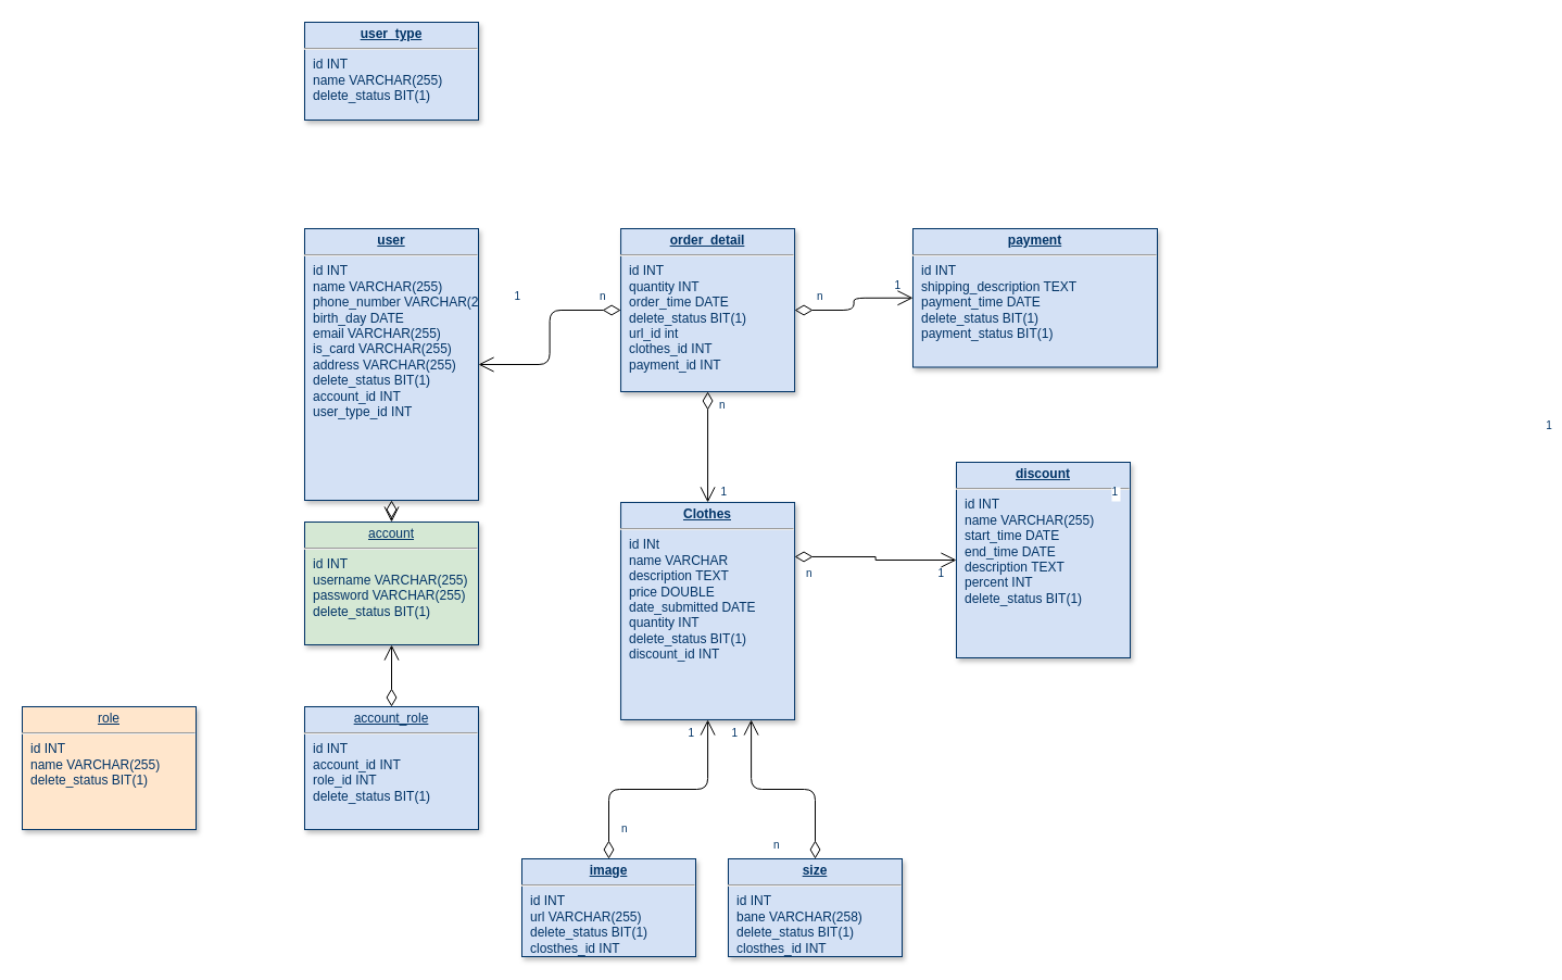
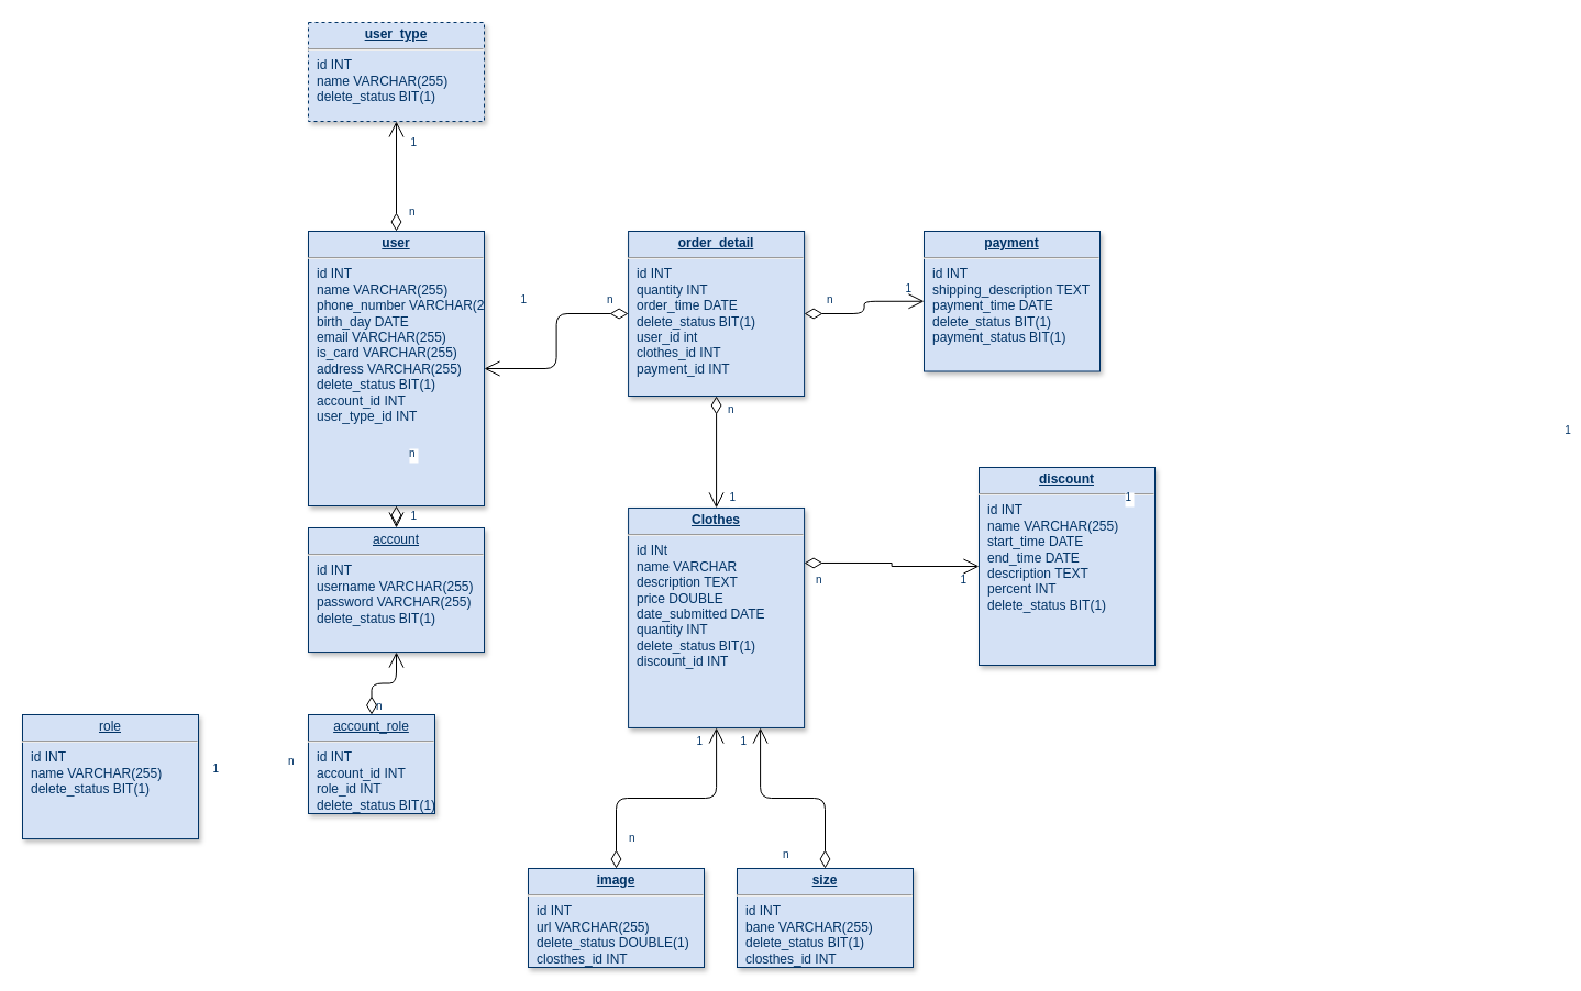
- <mxCell id="5" value="&lt;p style=&quot;margin: 0px; margin-top: 4px; text-align: center; text-decoration: underline;&quot;&gt;&lt;b&gt;user_type&lt;/b&gt;&lt;/p&gt;&lt;hr&gt;&lt;p style=&quot;margin: 0px; margin-left: 8px;&quot;&gt;id INT&lt;/p&gt;&lt;p style=&quot;margin: 0px; margin-left: 8px;&quot;&gt;name VARCHAR(255)&lt;/p&gt;&lt;p style=&quot;margin: 0px; margin-left: 8px;&quot;&gt;delete_status BIT(1)&lt;/p&gt;" style="verticalAlign=top;align=left;overflow=fill;fontSize=12;fontFamily=Helvetica;html=1;strokeColor=#003366;shadow=1;fillColor=#D4E1F5;fontColor=#003366" parent="1" vertex="1"><mxGeometry x="280" y="20" width="160" height="90" as="geometry" /></mxCell>
+ <mxCell id="5" value="&lt;p style=&quot;margin: 0px; margin-top: 4px; text-align: center; text-decoration: underline;&quot;&gt;&lt;b&gt;user_type&lt;/b&gt;&lt;/p&gt;&lt;hr&gt;&lt;p style=&quot;margin: 0px; margin-left: 8px;&quot;&gt;id INT&lt;/p&gt;&lt;p style=&quot;margin: 0px; margin-left: 8px;&quot;&gt;name VARCHAR(255)&lt;/p&gt;&lt;p style=&quot;margin: 0px; margin-left: 8px;&quot;&gt;delete_status BIT(1)&lt;/p&gt;" style="verticalAlign=top;align=left;overflow=fill;fontSize=12;fontFamily=Helvetica;html=1;strokeColor=#003366;shadow=1;fillColor=#D4E1F5;fontColor=#003366;dashed=1;" parent="1" vertex="1"><mxGeometry x="280" y="20" width="160" height="90" as="geometry" /></mxCell>
+ <mxCell id="23" value="" style="endArrow=open;endSize=12;startArrow=diamondThin;startSize=14;startFill=0;edgeStyle=orthogonalEdgeStyle" parent="1" source="2" target="5" edge="1"><mxGeometry x="519.36" y="200" as="geometry"><mxPoint x="499.36" y="130" as="sourcePoint" /><mxPoint x="659.36" y="130" as="targetPoint" /></mxGeometry></mxCell>
+ <mxCell id="24" value="n" style="resizable=0;align=left;verticalAlign=top;labelBackgroundColor=#ffffff;fontSize=10;strokeColor=#003366;shadow=1;fillColor=#D4E1F5;fontColor=#003366" parent="23" connectable="0" vertex="1"><mxGeometry x="-1" relative="1" as="geometry"><mxPoint x="10" y="-30" as="offset" /></mxGeometry></mxCell>
+ <mxCell id="25" value="1" style="resizable=0;align=right;verticalAlign=top;labelBackgroundColor=#ffffff;fontSize=10;strokeColor=#003366;shadow=1;fillColor=#D4E1F5;fontColor=#003366" parent="23" connectable="0" vertex="1"><mxGeometry x="1" relative="1" as="geometry"><mxPoint x="20" y="7" as="offset" /></mxGeometry></mxCell>
+ <mxCell id="26" value="n" style="resizable=0;align=left;verticalAlign=top;labelBackgroundColor=#ffffff;fontSize=10;strokeColor=#003366;shadow=1;fillColor=#D4E1F5;fontColor=#003366" parent="23" connectable="0" vertex="1"><mxGeometry x="-1" relative="1" as="geometry"><mxPoint x="10" y="190" as="offset" /></mxGeometry></mxCell>
+ <mxCell id="27" value="1" style="resizable=0;align=right;verticalAlign=top;labelBackgroundColor=#ffffff;fontSize=10;strokeColor=#003366;shadow=1;fillColor=#D4E1F5;fontColor=#003366" parent="23" connectable="0" vertex="1"><mxGeometry x="1" relative="1" as="geometry"><mxPoint x="20" y="347" as="offset" /></mxGeometry></mxCell>
+ <mxCell id="28" value="1" style="resizable=0;align=right;verticalAlign=top;labelBackgroundColor=#ffffff;fontSize=10;strokeColor=#003366;shadow=1;fillColor=#D4E1F5;fontColor=#003366" parent="23" connectable="0" vertex="1"><mxGeometry x="1" relative="1" as="geometry"><mxPoint x="-160" y="577" as="offset" /></mxGeometry></mxCell>
+ <mxCell id="29" value="n" style="resizable=0;align=left;verticalAlign=top;labelBackgroundColor=#ffffff;fontSize=10;strokeColor=#003366;shadow=1;fillColor=#D4E1F5;fontColor=#003366" parent="23" connectable="0" vertex="1"><mxGeometry x="-1" relative="1" as="geometry"><mxPoint x="-20" y="420" as="offset" /></mxGeometry></mxCell>
+ <mxCell id="30" value="n" style="resizable=0;align=left;verticalAlign=top;labelBackgroundColor=#ffffff;fontSize=10;strokeColor=#003366;shadow=1;fillColor=#D4E1F5;fontColor=#003366" parent="23" connectable="0" vertex="1"><mxGeometry x="-1" relative="1" as="geometry"><mxPoint x="-100" y="470" as="offset" /></mxGeometry></mxCell>
- <mxCell id="4" value="&lt;p style=&quot;margin: 0px; margin-top: 4px; text-align: center; text-decoration: underline;&quot;&gt;&lt;b&gt;order_detail&lt;/b&gt;&lt;/p&gt;&lt;hr&gt;&lt;p style=&quot;margin: 0px; margin-left: 8px;&quot;&gt;id INT&lt;/p&gt;&lt;p style=&quot;margin: 0px; margin-left: 8px;&quot;&gt;quantity INT&lt;/p&gt;&lt;p style=&quot;margin: 0px; margin-left: 8px;&quot;&gt;order_time DATE&lt;/p&gt;&lt;p style=&quot;margin: 0px; margin-left: 8px;&quot;&gt;delete_status BIT(1)&lt;/p&gt;&lt;p style=&quot;margin: 0px; margin-left: 8px;&quot;&gt;url_id int&lt;/p&gt;&lt;p style=&quot;margin: 0px; margin-left: 8px;&quot;&gt;clothes_id INT&lt;/p&gt;&lt;p style=&quot;margin: 0px; margin-left: 8px;&quot;&gt;payment_id INT&lt;/p&gt;" style="verticalAlign=top;align=left;overflow=fill;fontSize=12;fontFamily=Helvetica;html=1;strokeColor=#003366;shadow=1;fillColor=#D4E1F5;fontColor=#003366" parent="1" vertex="1"><mxGeometry x="571.08" y="210" width="160" height="150" as="geometry" /></mxCell>
+ <mxCell id="4" value="&lt;p style=&quot;margin: 0px; margin-top: 4px; text-align: center; text-decoration: underline;&quot;&gt;&lt;b&gt;order_detail&lt;/b&gt;&lt;/p&gt;&lt;hr&gt;&lt;p style=&quot;margin: 0px; margin-left: 8px;&quot;&gt;id INT&lt;/p&gt;&lt;p style=&quot;margin: 0px; margin-left: 8px;&quot;&gt;quantity INT&lt;/p&gt;&lt;p style=&quot;margin: 0px; margin-left: 8px;&quot;&gt;order_time DATE&lt;/p&gt;&lt;p style=&quot;margin: 0px; margin-left: 8px;&quot;&gt;delete_status BIT(1)&lt;/p&gt;&lt;p style=&quot;margin: 0px; margin-left: 8px;&quot;&gt;user_id int&lt;/p&gt;&lt;p style=&quot;margin: 0px; margin-left: 8px;&quot;&gt;clothes_id INT&lt;/p&gt;&lt;p style=&quot;margin: 0px; margin-left: 8px;&quot;&gt;payment_id INT&lt;/p&gt;" style="verticalAlign=top;align=left;overflow=fill;fontSize=12;fontFamily=Helvetica;html=1;strokeColor=#003366;shadow=1;fillColor=#D4E1F5;fontColor=#003366" parent="1" vertex="1"><mxGeometry x="571.08" y="210" width="160" height="150" as="geometry" /></mxCell>
- <mxCell id="35" value="&lt;p style=&quot;margin: 0px; margin-top: 4px; text-align: center; text-decoration: underline;&quot;&gt;&lt;b&gt;payment&lt;/b&gt;&lt;/p&gt;&lt;hr&gt;&lt;p style=&quot;margin: 0px; margin-left: 8px;&quot;&gt;id INT&lt;/p&gt;&lt;p style=&quot;margin: 0px; margin-left: 8px;&quot;&gt;shipping_description TEXT&lt;/p&gt;&lt;p style=&quot;margin: 0px; margin-left: 8px;&quot;&gt;payment_time DATE&lt;/p&gt;&lt;p style=&quot;margin: 0px; margin-left: 8px;&quot;&gt;delete_status BIT(1)&lt;/p&gt;&lt;p style=&quot;margin: 0px; margin-left: 8px;&quot;&gt;payment_status BIT(1)&lt;/p&gt;" style="verticalAlign=top;align=left;overflow=fill;fontSize=12;fontFamily=Helvetica;html=1;strokeColor=#003366;shadow=1;fillColor=#D4E1F5;fontColor=#003366" parent="1" vertex="1"><mxGeometry x="840" y="210" width="225" height="127.5" as="geometry" /></mxCell>
+ <mxCell id="35" value="&lt;p style=&quot;margin: 0px; margin-top: 4px; text-align: center; text-decoration: underline;&quot;&gt;&lt;b&gt;payment&lt;/b&gt;&lt;/p&gt;&lt;hr&gt;&lt;p style=&quot;margin: 0px; margin-left: 8px;&quot;&gt;id INT&lt;/p&gt;&lt;p style=&quot;margin: 0px; margin-left: 8px;&quot;&gt;shipping_description TEXT&lt;/p&gt;&lt;p style=&quot;margin: 0px; margin-left: 8px;&quot;&gt;payment_time DATE&lt;/p&gt;&lt;p style=&quot;margin: 0px; margin-left: 8px;&quot;&gt;delete_status BIT(1)&lt;/p&gt;&lt;p style=&quot;margin: 0px; margin-left: 8px;&quot;&gt;payment_status BIT(1)&lt;/p&gt;" style="verticalAlign=top;align=left;overflow=fill;fontSize=12;fontFamily=Helvetica;html=1;strokeColor=#003366;shadow=1;fillColor=#D4E1F5;fontColor=#003366" parent="1" vertex="1"><mxGeometry x="840" y="210" width="160" height="127.5" as="geometry" /></mxCell>
- <mxCell id="3" value="&lt;p style=&quot;margin: 0px; margin-top: 4px; text-align: center; text-decoration: underline;&quot;&gt;&lt;b&gt;discount&lt;/b&gt;&lt;/p&gt;&lt;hr&gt;&lt;p style=&quot;margin: 0px; margin-left: 8px;&quot;&gt;id INT&lt;/p&gt;&lt;p style=&quot;margin: 0px; margin-left: 8px;&quot;&gt;name VARCHAR(255)&lt;/p&gt;&lt;p style=&quot;margin: 0px; margin-left: 8px;&quot;&gt;start_time DATE&lt;/p&gt;&lt;p style=&quot;margin: 0px; margin-left: 8px;&quot;&gt;end_time DATE&lt;/p&gt;&lt;p style=&quot;margin: 0px; margin-left: 8px;&quot;&gt;description TEXT&lt;/p&gt;&lt;p style=&quot;margin: 0px; margin-left: 8px;&quot;&gt;percent INT&lt;/p&gt;&lt;p style=&quot;margin: 0px; margin-left: 8px;&quot;&gt;delete_status BIT(1)&lt;/p&gt;" style="verticalAlign=top;align=left;overflow=fill;fontSize=12;fontFamily=Helvetica;html=1;strokeColor=#003366;shadow=1;fillColor=#D4E1F5;fontColor=#003366" parent="1" vertex="1"><mxGeometry x="880" y="425" width="160.0" height="180" as="geometry" /></mxCell>
+ <mxCell id="3" value="&lt;p style=&quot;margin: 0px; margin-top: 4px; text-align: center; text-decoration: underline;&quot;&gt;&lt;b&gt;discount&lt;/b&gt;&lt;/p&gt;&lt;hr&gt;&lt;p style=&quot;margin: 0px; margin-left: 8px;&quot;&gt;id INT&lt;/p&gt;&lt;p style=&quot;margin: 0px; margin-left: 8px;&quot;&gt;name VARCHAR(255)&lt;/p&gt;&lt;p style=&quot;margin: 0px; margin-left: 8px;&quot;&gt;start_time DATE&lt;/p&gt;&lt;p style=&quot;margin: 0px; margin-left: 8px;&quot;&gt;end_time DATE&lt;/p&gt;&lt;p style=&quot;margin: 0px; margin-left: 8px;&quot;&gt;description TEXT&lt;/p&gt;&lt;p style=&quot;margin: 0px; margin-left: 8px;&quot;&gt;percent INT&lt;/p&gt;&lt;p style=&quot;margin: 0px; margin-left: 8px;&quot;&gt;delete_status BIT(1)&lt;/p&gt;" style="verticalAlign=top;align=left;overflow=fill;fontSize=12;fontFamily=Helvetica;html=1;strokeColor=#003366;shadow=1;fillColor=#D4E1F5;fontColor=#003366" parent="1" vertex="1"><mxGeometry x="890" y="425" width="160.0" height="180" as="geometry" /></mxCell>
- <mxCell id="38" value="&lt;p style=&quot;margin: 0px; margin-top: 4px; text-align: center; text-decoration: underline;&quot;&gt;account&lt;/p&gt;&lt;hr&gt;&lt;p style=&quot;margin: 0px; margin-left: 8px;&quot;&gt;id INT&lt;/p&gt;&lt;p style=&quot;margin: 0px; margin-left: 8px;&quot;&gt;username VARCHAR(255)&lt;/p&gt;&lt;p style=&quot;margin: 0px; margin-left: 8px;&quot;&gt;password VARCHAR(255)&lt;/p&gt;&lt;p style=&quot;margin: 0px; margin-left: 8px;&quot;&gt;delete_status BIT(1)&lt;/p&gt;" style="verticalAlign=top;align=left;overflow=fill;fontSize=12;fontFamily=Helvetica;html=1;strokeColor=#003366;shadow=1;fillColor=#d5e8d4;fontColor=#003366;" parent="1" vertex="1"><mxGeometry x="280" y="480" width="160" height="113.04" as="geometry" /></mxCell>
+ <mxCell id="38" value="&lt;p style=&quot;margin: 0px; margin-top: 4px; text-align: center; text-decoration: underline;&quot;&gt;account&lt;/p&gt;&lt;hr&gt;&lt;p style=&quot;margin: 0px; margin-left: 8px;&quot;&gt;id INT&lt;/p&gt;&lt;p style=&quot;margin: 0px; margin-left: 8px;&quot;&gt;username VARCHAR(255)&lt;/p&gt;&lt;p style=&quot;margin: 0px; margin-left: 8px;&quot;&gt;password VARCHAR(255)&lt;/p&gt;&lt;p style=&quot;margin: 0px; margin-left: 8px;&quot;&gt;delete_status BIT(1)&lt;/p&gt;" style="verticalAlign=top;align=left;overflow=fill;fontSize=12;fontFamily=Helvetica;html=1;strokeColor=#003366;shadow=1;fillColor=#D4E1F5;fontColor=#003366" parent="1" vertex="1"><mxGeometry x="280" y="480" width="160" height="113.04" as="geometry" /></mxCell>
- <mxCell id="41" value="&lt;p style=&quot;margin: 0px; margin-top: 4px; text-align: center; text-decoration: underline;&quot;&gt;role&lt;/p&gt;&lt;hr&gt;&lt;p style=&quot;margin: 0px; margin-left: 8px;&quot;&gt;id INT&lt;/p&gt;&lt;p style=&quot;margin: 0px; margin-left: 8px;&quot;&gt;name VARCHAR(255)&lt;/p&gt;&lt;p style=&quot;margin: 0px; margin-left: 8px;&quot;&gt;delete_status BIT(1)&lt;/p&gt;" style="verticalAlign=top;align=left;overflow=fill;fontSize=12;fontFamily=Helvetica;html=1;strokeColor=#003366;shadow=1;fillColor=#ffe6cc;fontColor=#003366;" parent="1" vertex="1"><mxGeometry x="20" y="650" width="160" height="113.04" as="geometry" /></mxCell>
+ <mxCell id="41" value="&lt;p style=&quot;margin: 0px; margin-top: 4px; text-align: center; text-decoration: underline;&quot;&gt;role&lt;/p&gt;&lt;hr&gt;&lt;p style=&quot;margin: 0px; margin-left: 8px;&quot;&gt;id INT&lt;/p&gt;&lt;p style=&quot;margin: 0px; margin-left: 8px;&quot;&gt;name VARCHAR(255)&lt;/p&gt;&lt;p style=&quot;margin: 0px; margin-left: 8px;&quot;&gt;delete_status BIT(1)&lt;/p&gt;" style="verticalAlign=top;align=left;overflow=fill;fontSize=12;fontFamily=Helvetica;html=1;strokeColor=#003366;shadow=1;fillColor=#D4E1F5;fontColor=#003366" parent="1" vertex="1"><mxGeometry x="20" y="650" width="160" height="113.04" as="geometry" /></mxCell>
- <mxCell id="40" value="&lt;p style=&quot;margin: 0px; margin-top: 4px; text-align: center; text-decoration: underline;&quot;&gt;account_role&lt;/p&gt;&lt;hr&gt;&lt;p style=&quot;margin: 0px; margin-left: 8px;&quot;&gt;id INT&lt;/p&gt;&lt;p style=&quot;margin: 0px; margin-left: 8px;&quot;&gt;account_id INT&lt;/p&gt;&lt;p style=&quot;margin: 0px; margin-left: 8px;&quot;&gt;role_id INT&lt;/p&gt;&lt;p style=&quot;margin: 0px; margin-left: 8px;&quot;&gt;delete_status BIT(1)&lt;/p&gt;" style="verticalAlign=top;align=left;overflow=fill;fontSize=12;fontFamily=Helvetica;html=1;strokeColor=#003366;shadow=1;fillColor=#D4E1F5;fontColor=#003366" parent="1" vertex="1"><mxGeometry x="280" y="650" width="160" height="113.04" as="geometry" /></mxCell>
+ <mxCell id="40" value="&lt;p style=&quot;margin: 0px; margin-top: 4px; text-align: center; text-decoration: underline;&quot;&gt;account_role&lt;/p&gt;&lt;hr&gt;&lt;p style=&quot;margin: 0px; margin-left: 8px;&quot;&gt;id INT&lt;/p&gt;&lt;p style=&quot;margin: 0px; margin-left: 8px;&quot;&gt;account_id INT&lt;/p&gt;&lt;p style=&quot;margin: 0px; margin-left: 8px;&quot;&gt;role_id INT&lt;/p&gt;&lt;p style=&quot;margin: 0px; margin-left: 8px;&quot;&gt;delete_status BIT(1)&lt;/p&gt;" style="verticalAlign=top;align=left;overflow=fill;fontSize=12;fontFamily=Helvetica;html=1;strokeColor=#003366;shadow=1;fillColor=#D4E1F5;fontColor=#003366" parent="1" vertex="1"><mxGeometry x="280" y="650" width="115" height="90" as="geometry" /></mxCell>
- <mxCell id="31" value="&lt;p style=&quot;margin: 0px; margin-top: 4px; text-align: center; text-decoration: underline;&quot;&gt;&lt;b&gt;image&lt;/b&gt;&lt;/p&gt;&lt;hr&gt;&lt;p style=&quot;margin: 0px; margin-left: 8px;&quot;&gt;id INT&lt;/p&gt;&lt;p style=&quot;margin: 0px; margin-left: 8px;&quot;&gt;url VARCHAR(255)&lt;/p&gt;&lt;p style=&quot;margin: 0px; margin-left: 8px;&quot;&gt;delete_status BIT(1)&lt;/p&gt;&lt;p style=&quot;margin: 0px; margin-left: 8px;&quot;&gt;closthes_id INT&lt;/p&gt;" style="verticalAlign=top;align=left;overflow=fill;fontSize=12;fontFamily=Helvetica;html=1;strokeColor=#003366;shadow=1;fillColor=#D4E1F5;fontColor=#003366" parent="1" vertex="1"><mxGeometry x="480" y="790" width="160" height="90" as="geometry" /></mxCell>
+ <mxCell id="31" value="&lt;p style=&quot;margin: 0px; margin-top: 4px; text-align: center; text-decoration: underline;&quot;&gt;&lt;b&gt;image&lt;/b&gt;&lt;/p&gt;&lt;hr&gt;&lt;p style=&quot;margin: 0px; margin-left: 8px;&quot;&gt;id INT&lt;/p&gt;&lt;p style=&quot;margin: 0px; margin-left: 8px;&quot;&gt;url VARCHAR(255)&lt;/p&gt;&lt;p style=&quot;margin: 0px; margin-left: 8px;&quot;&gt;delete_status DOUBLE(1)&lt;/p&gt;&lt;p style=&quot;margin: 0px; margin-left: 8px;&quot;&gt;closthes_id INT&lt;/p&gt;" style="verticalAlign=top;align=left;overflow=fill;fontSize=12;fontFamily=Helvetica;html=1;strokeColor=#003366;shadow=1;fillColor=#D4E1F5;fontColor=#003366" parent="1" vertex="1"><mxGeometry x="480" y="790" width="160" height="90" as="geometry" /></mxCell>
- <mxCell id="7" value="&lt;p style=&quot;margin: 0px; margin-top: 4px; text-align: center; text-decoration: underline;&quot;&gt;&lt;b&gt;size&lt;/b&gt;&lt;/p&gt;&lt;hr&gt;&lt;p style=&quot;margin: 0px; margin-left: 8px;&quot;&gt;id INT&lt;/p&gt;&lt;p style=&quot;margin: 0px; margin-left: 8px;&quot;&gt;bane VARCHAR(258)&lt;/p&gt;&lt;p style=&quot;margin: 0px; margin-left: 8px;&quot;&gt;delete_status BIT(1)&lt;/p&gt;&lt;p style=&quot;margin: 0px; margin-left: 8px;&quot;&gt;closthes_id INT&lt;/p&gt;" style="verticalAlign=top;align=left;overflow=fill;fontSize=12;fontFamily=Helvetica;html=1;strokeColor=#003366;shadow=1;fillColor=#D4E1F5;fontColor=#003366" parent="1" vertex="1"><mxGeometry x="670" y="790" width="160" height="90" as="geometry" /></mxCell>
+ <mxCell id="7" value="&lt;p style=&quot;margin: 0px; margin-top: 4px; text-align: center; text-decoration: underline;&quot;&gt;&lt;b&gt;size&lt;/b&gt;&lt;/p&gt;&lt;hr&gt;&lt;p style=&quot;margin: 0px; margin-left: 8px;&quot;&gt;id INT&lt;/p&gt;&lt;p style=&quot;margin: 0px; margin-left: 8px;&quot;&gt;bane VARCHAR(255)&lt;/p&gt;&lt;p style=&quot;margin: 0px; margin-left: 8px;&quot;&gt;delete_status BIT(1)&lt;/p&gt;&lt;p style=&quot;margin: 0px; margin-left: 8px;&quot;&gt;closthes_id INT&lt;/p&gt;" style="verticalAlign=top;align=left;overflow=fill;fontSize=12;fontFamily=Helvetica;html=1;strokeColor=#003366;shadow=1;fillColor=#D4E1F5;fontColor=#003366" parent="1" vertex="1"><mxGeometry x="670" y="790" width="160" height="90" as="geometry" /></mxCell>
